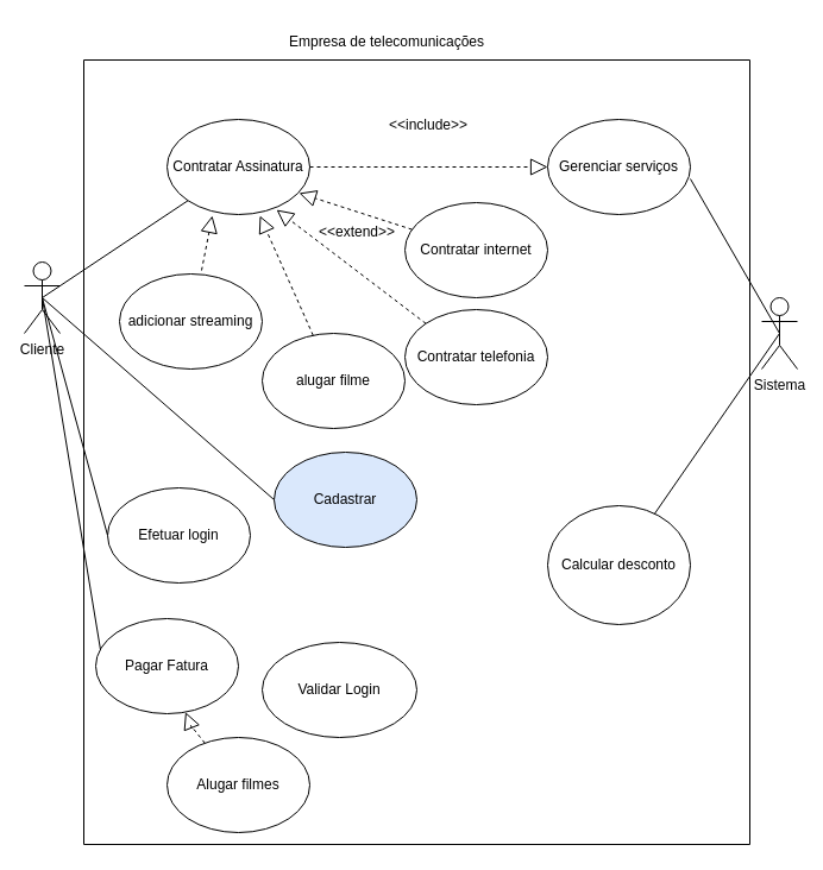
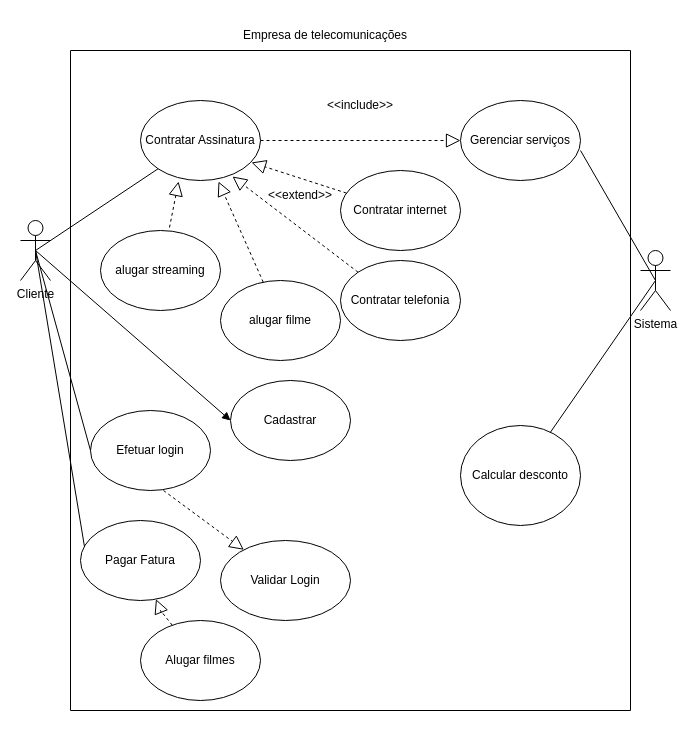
- <mxCell id="24" value="adicionar streaming" style="ellipse;whiteSpace=wrap;html=1;" vertex="1" parent="4"><mxGeometry x="30" y="180" width="120" height="80" as="geometry" /></mxCell>
+ <mxCell id="24" value="alugar streaming" style="ellipse;whiteSpace=wrap;html=1;" vertex="1" parent="4"><mxGeometry x="30" y="180" width="120" height="80" as="geometry" /></mxCell>
- <mxCell id="26" value="" style="endArrow=none;html=1;rounded=0;exitX=0.5;exitY=0.5;exitDx=0;exitDy=0;exitPerimeter=0;entryX=0;entryY=0.5;entryDx=0;entryDy=0;" edge="1" parent="1" source="2" target="5"><mxGeometry width="50" height="50" relative="1" as="geometry"><mxPoint x="370" y="360" as="sourcePoint" /><mxPoint x="120" y="250" as="targetPoint" /></mxGeometry></mxCell>
+ <mxCell id="26" value="" style="endArrow=block;html=1;rounded=0;exitX=0.5;exitY=0.5;exitDx=0;exitDy=0;exitPerimeter=0;entryX=0;entryY=0.5;entryDx=0;entryDy=0;" edge="1" parent="1" source="2" target="5"><mxGeometry width="50" height="50" relative="1" as="geometry"><mxPoint x="370" y="360" as="sourcePoint" /><mxPoint x="120" y="250" as="targetPoint" /></mxGeometry></mxCell>
- <mxCell id="5" value="Cadastrar" style="ellipse;whiteSpace=wrap;html=1;fillColor=#dae8fc;" vertex="1" parent="4"><mxGeometry x="160" y="330" width="120" height="80" as="geometry" /></mxCell>
+ <mxCell id="5" value="Cadastrar" style="ellipse;whiteSpace=wrap;html=1;" vertex="1" parent="4"><mxGeometry x="160" y="330" width="120" height="80" as="geometry" /></mxCell>
+ <mxCell id="11" value="" style="endArrow=block;dashed=1;endFill=0;endSize=12;html=1;rounded=0;exitX=0.608;exitY=1;exitDx=0;exitDy=0;exitPerimeter=0;" edge="1" parent="4" source="6" target="10"><mxGeometry width="160" relative="1" as="geometry"><mxPoint x="214.96" y="423" as="sourcePoint" /><mxPoint x="320.259" y="418.322" as="targetPoint" /></mxGeometry></mxCell>
